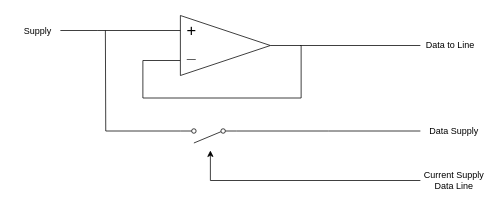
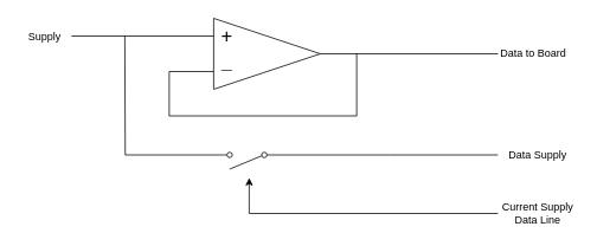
- <mxCell id="13" value="Data to Line" style="text;html=1;strokeColor=none;fillColor=none;align=center;verticalAlign=middle;whiteSpace=wrap;rounded=0;" vertex="1" parent="1"><mxGeometry x="560" y="45" width="80" height="30" as="geometry" /></mxCell>
+ <mxCell id="13" value="Data to Board" style="text;html=1;strokeColor=none;fillColor=none;align=center;verticalAlign=middle;whiteSpace=wrap;rounded=0;" vertex="1" parent="1"><mxGeometry x="560" y="45" width="80" height="30" as="geometry" /></mxCell>
